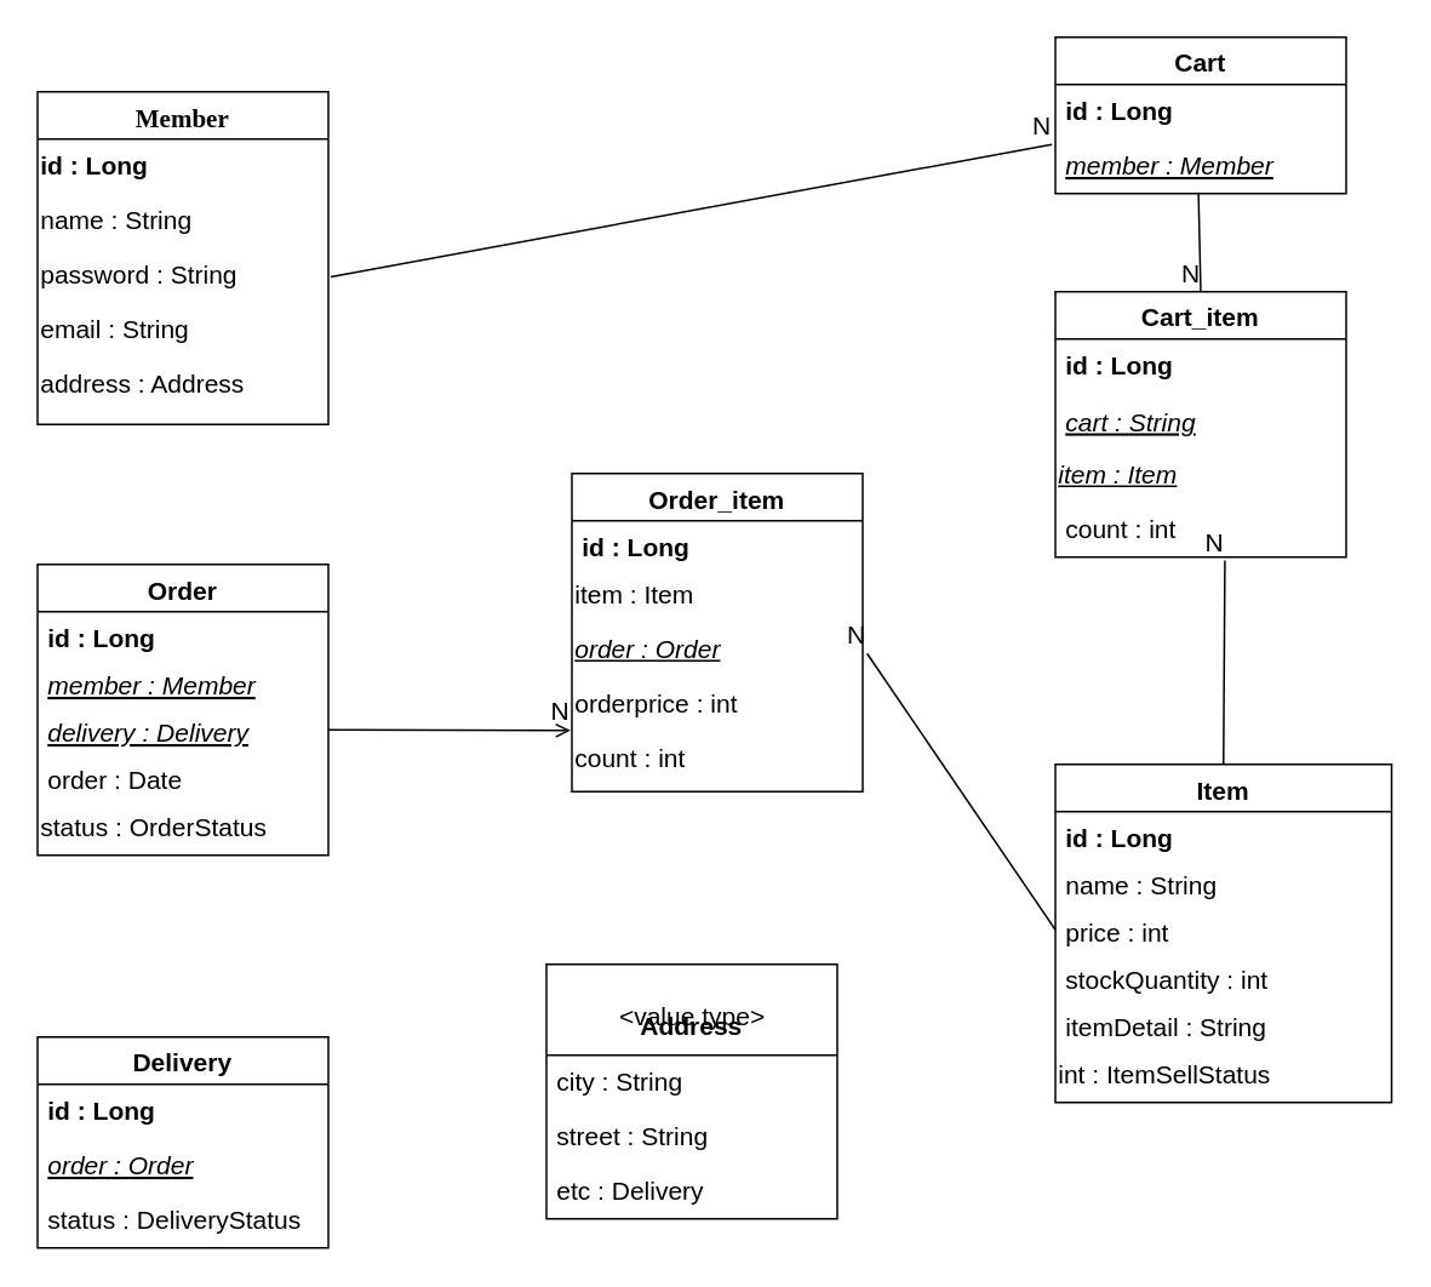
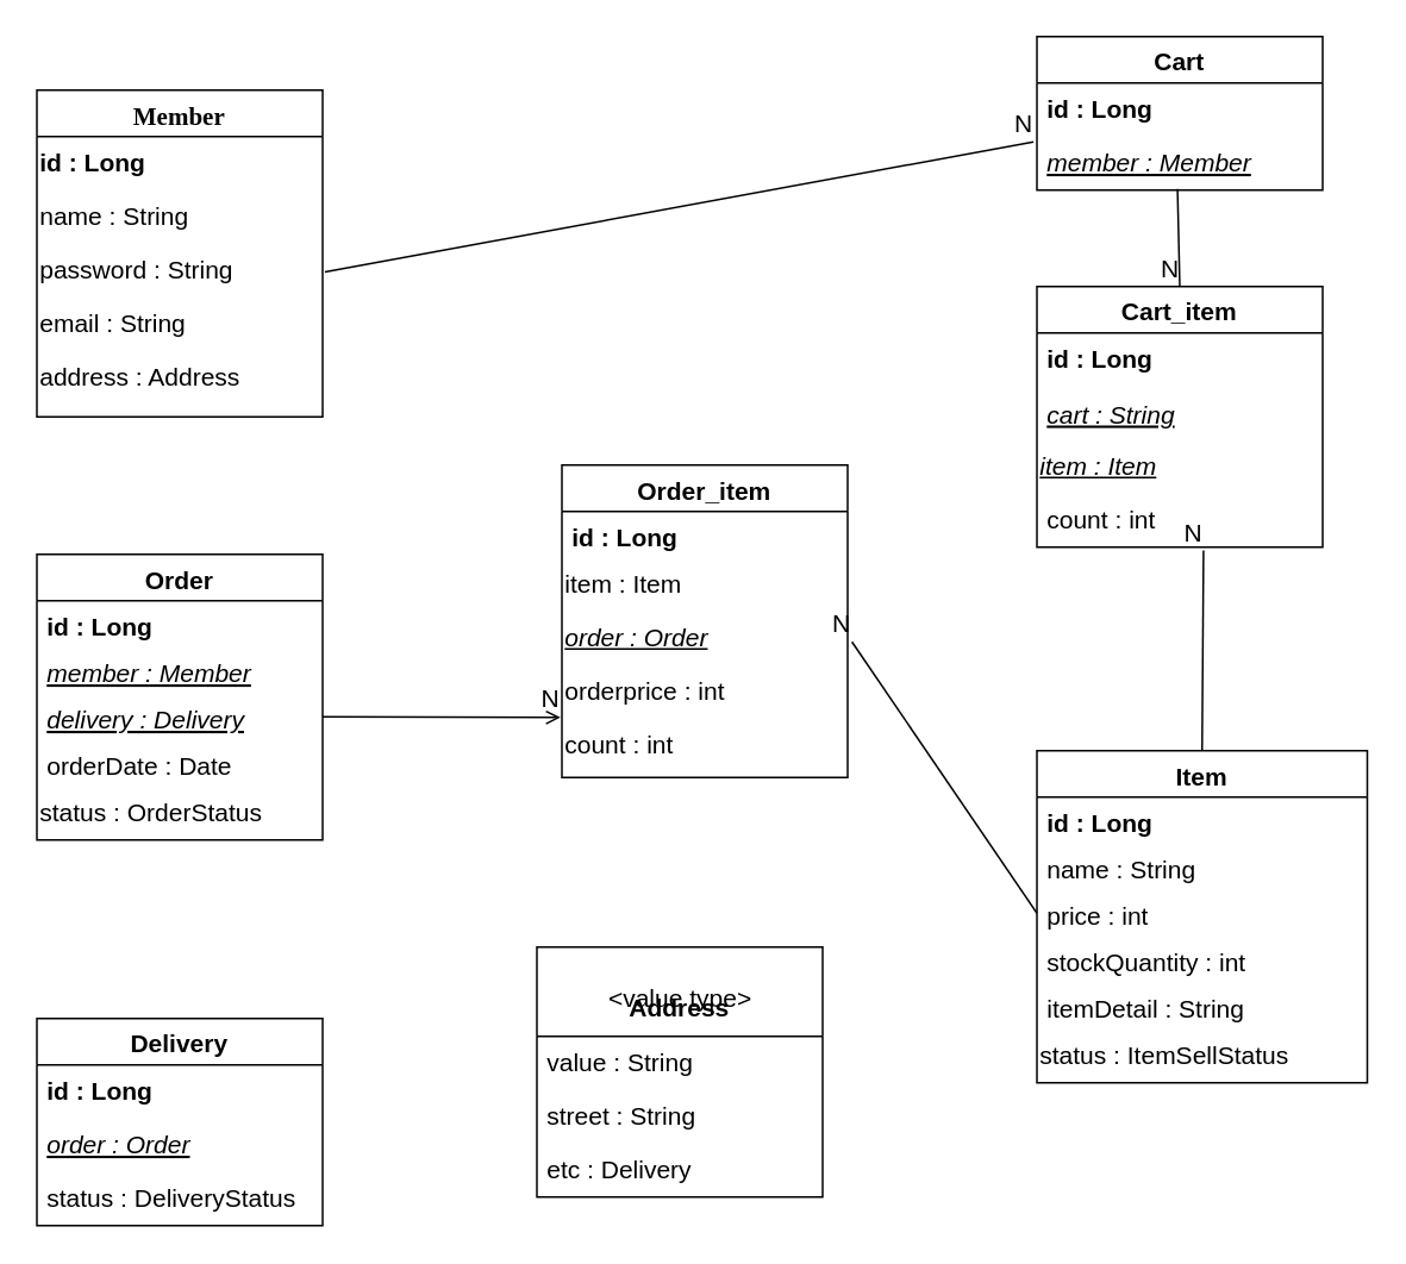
- <mxCell id="12" value="order : Date" style="text;align=left;verticalAlign=top;spacingLeft=4;spacingRight=4;overflow=hidden;rotatable=0;points=[[0,0.5],[1,0.5]];portConstraint=eastwest;fontSize=14;" parent="8" vertex="1"><mxGeometry y="104" width="160" height="26" as="geometry" /></mxCell>
+ <mxCell id="12" value="orderDate : Date" style="text;align=left;verticalAlign=top;spacingLeft=4;spacingRight=4;overflow=hidden;rotatable=0;points=[[0,0.5],[1,0.5]];portConstraint=eastwest;fontSize=14;" parent="8" vertex="1"><mxGeometry y="104" width="160" height="26" as="geometry" /></mxCell>
- <mxCell id="26" value="int : ItemSellStatus" style="text;html=1;align=left;verticalAlign=middle;resizable=0;points=[];autosize=1;strokeColor=none;fillColor=none;fontSize=14;" vertex="1" parent="20"><mxGeometry y="156" width="185" height="30" as="geometry" /></mxCell>
+ <mxCell id="26" value="status : ItemSellStatus" style="text;html=1;align=left;verticalAlign=middle;resizable=0;points=[];autosize=1;strokeColor=none;fillColor=none;fontSize=14;" vertex="1" parent="20"><mxGeometry y="156" width="185" height="30" as="geometry" /></mxCell>
- <mxCell id="40" value="city : String" style="text;strokeColor=none;fillColor=none;spacingLeft=4;spacingRight=4;overflow=hidden;rotatable=0;points=[[0,0.5],[1,0.5]];portConstraint=eastwest;fontSize=14;" vertex="1" parent="39"><mxGeometry y="50" width="160" height="30" as="geometry" /></mxCell>
+ <mxCell id="40" value="value : String" style="text;strokeColor=none;fillColor=none;spacingLeft=4;spacingRight=4;overflow=hidden;rotatable=0;points=[[0,0.5],[1,0.5]];portConstraint=eastwest;fontSize=14;" vertex="1" parent="39"><mxGeometry y="50" width="160" height="30" as="geometry" /></mxCell>
